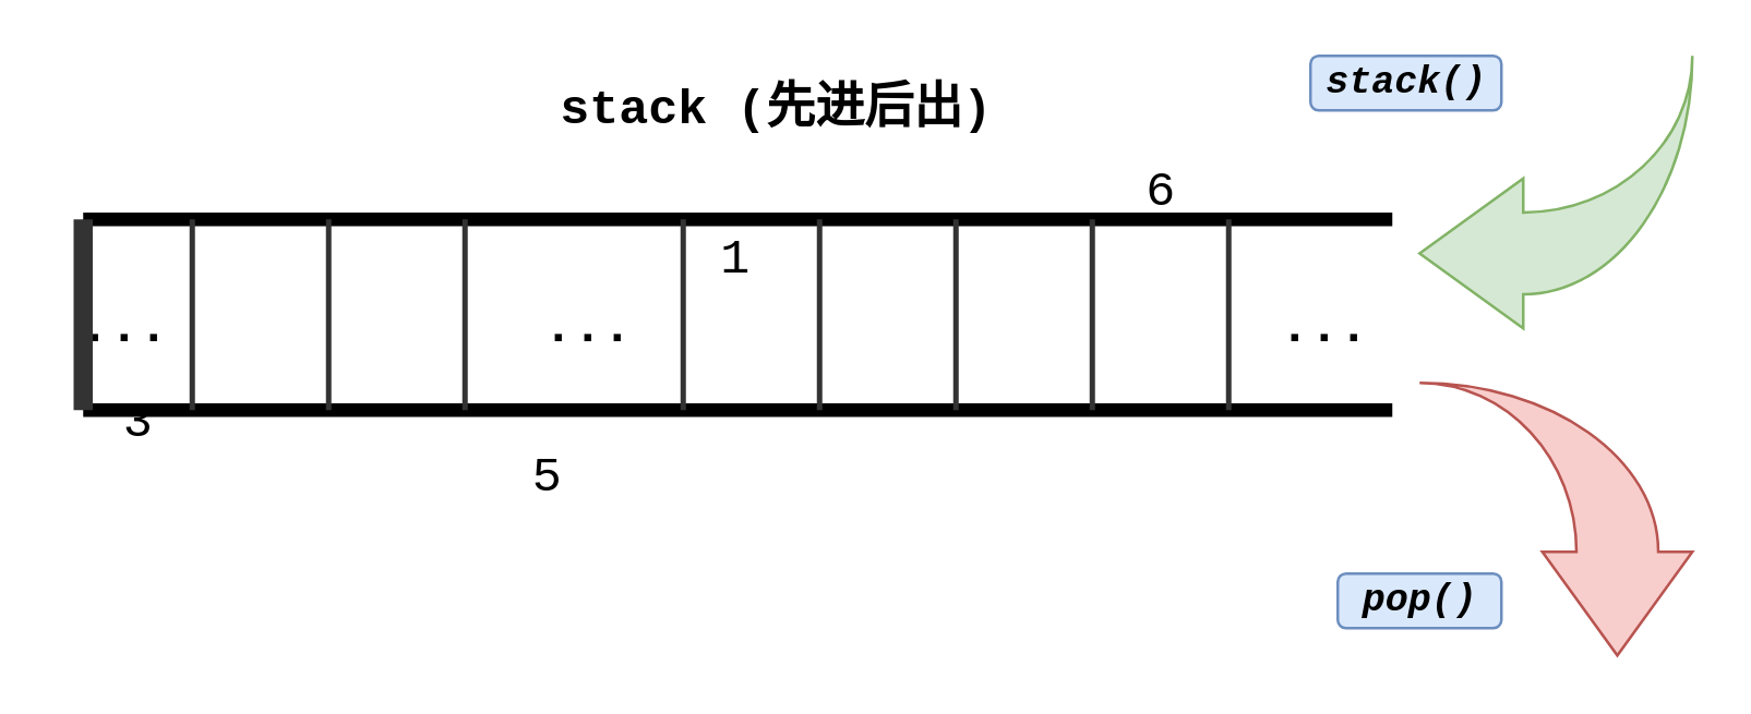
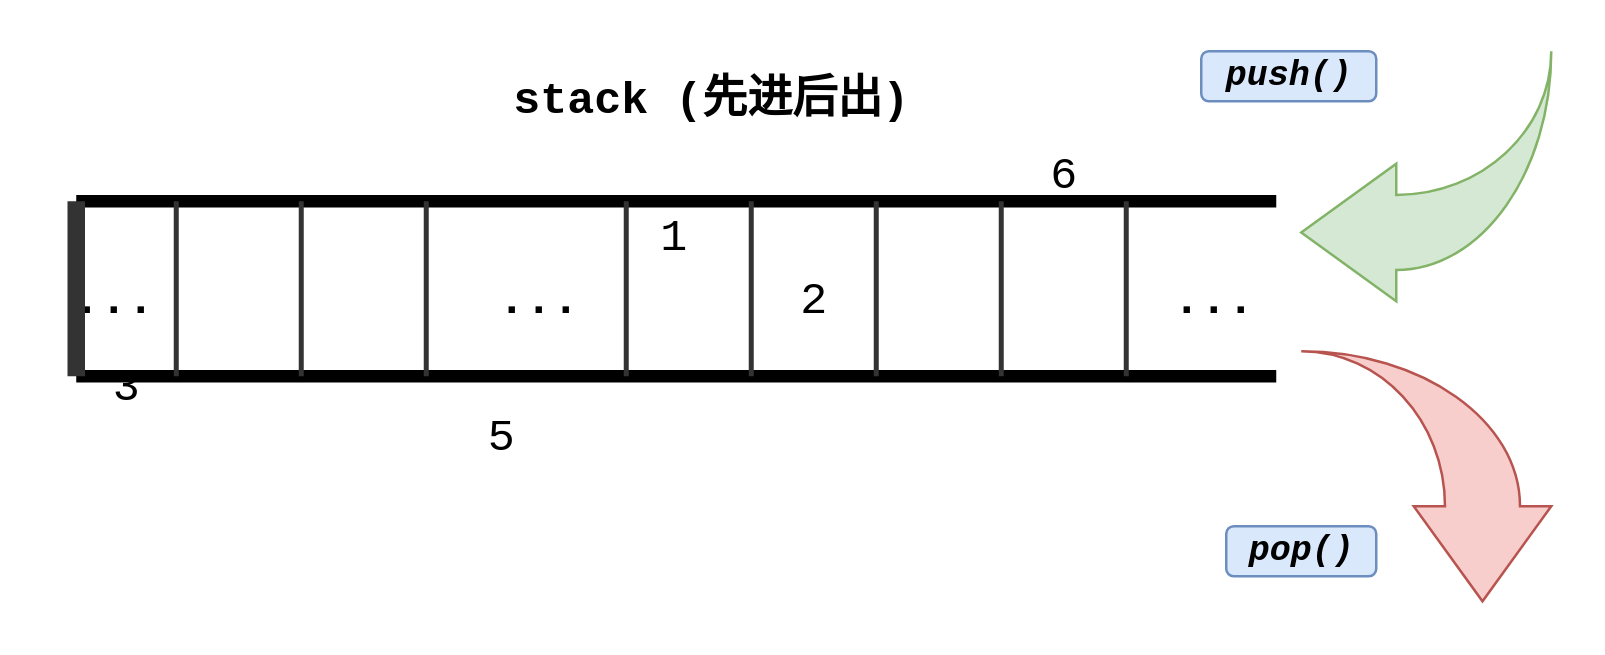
- <mxCell id="24" value="&lt;b&gt;&lt;i&gt;&lt;font face=&quot;Courier New&quot; style=&quot;font-size: 14px&quot;&gt;stack()&lt;/font&gt;&lt;/i&gt;&lt;/b&gt;" style="text;html=1;align=center;verticalAlign=middle;resizable=0;points=[];autosize=1;strokeColor=#6c8ebf;fillColor=#dae8fc;rounded=1;" parent="1" vertex="1"><mxGeometry x="480" y="20" width="70" height="20" as="geometry" /></mxCell>
+ <mxCell id="24" value="&lt;b&gt;&lt;i&gt;&lt;font face=&quot;Courier New&quot; style=&quot;font-size: 14px&quot;&gt;push()&lt;/font&gt;&lt;/i&gt;&lt;/b&gt;" style="text;html=1;align=center;verticalAlign=middle;resizable=0;points=[];autosize=1;strokeColor=#6c8ebf;fillColor=#dae8fc;rounded=1;" parent="1" vertex="1"><mxGeometry x="480" y="20" width="70" height="20" as="geometry" /></mxCell>
+ <mxCell id="18" value="&lt;font style=&quot;font-size: 18px&quot; face=&quot;Courier New&quot;&gt;2&lt;/font&gt;" style="text;html=1;align=center;verticalAlign=middle;resizable=0;points=[];autosize=1;strokeColor=none;" parent="1" vertex="1"><mxGeometry x="310" y="110" width="30" height="20" as="geometry" /></mxCell>
